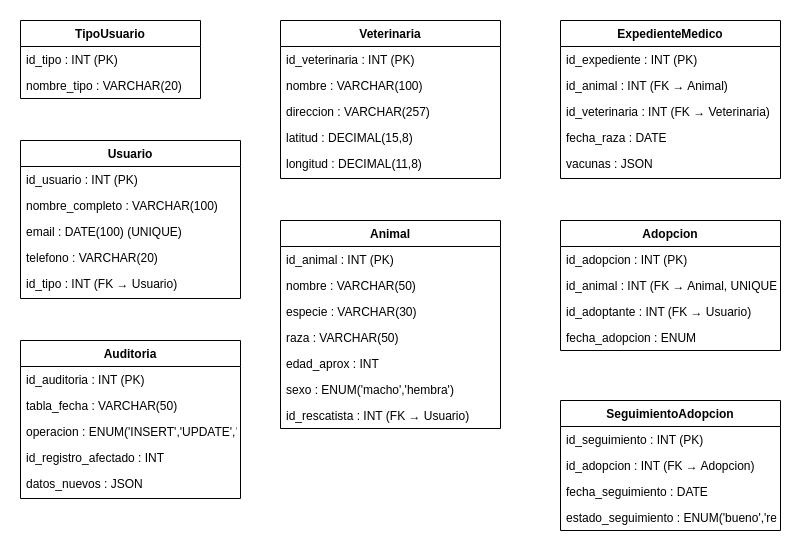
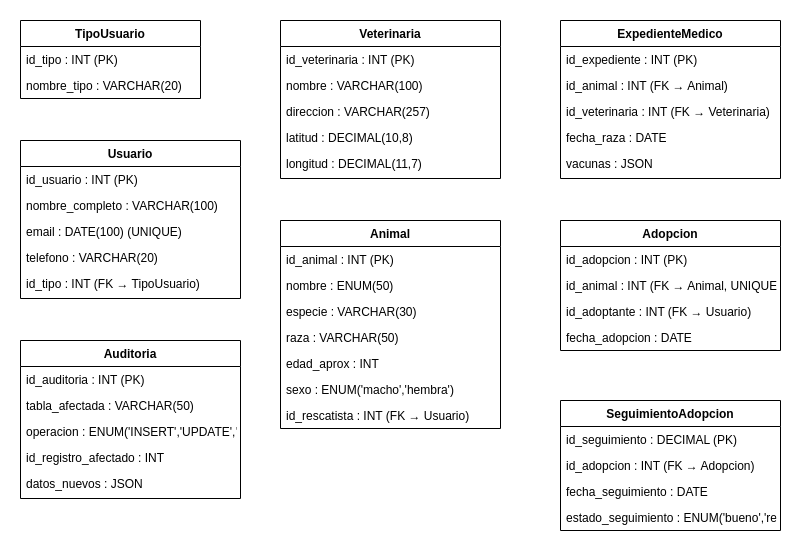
- <mxCell id="15" value="latitud : DECIMAL(15,8)" style="text;strokeColor=none;fillColor=none;align=left;verticalAlign=top;spacingLeft=4;spacingRight=4;overflow=hidden;rotatable=0;points=[[0,0.5],[1,0.5]];portConstraint=eastwest;" vertex="1" parent="11"><mxGeometry y="104" width="220" height="26" as="geometry" /></mxCell>
+ <mxCell id="15" value="latitud : DECIMAL(10,8)" style="text;strokeColor=none;fillColor=none;align=left;verticalAlign=top;spacingLeft=4;spacingRight=4;overflow=hidden;rotatable=0;points=[[0,0.5],[1,0.5]];portConstraint=eastwest;" vertex="1" parent="11"><mxGeometry y="104" width="220" height="26" as="geometry" /></mxCell>
- <mxCell id="16" value="longitud : DECIMAL(11,8)" style="text;strokeColor=none;fillColor=none;align=left;verticalAlign=top;spacingLeft=4;spacingRight=4;overflow=hidden;rotatable=0;points=[[0,0.5],[1,0.5]];portConstraint=eastwest;" vertex="1" parent="11"><mxGeometry y="130" width="220" height="28" as="geometry" /></mxCell>
+ <mxCell id="16" value="longitud : DECIMAL(11,7)" style="text;strokeColor=none;fillColor=none;align=left;verticalAlign=top;spacingLeft=4;spacingRight=4;overflow=hidden;rotatable=0;points=[[0,0.5],[1,0.5]];portConstraint=eastwest;" vertex="1" parent="11"><mxGeometry y="130" width="220" height="28" as="geometry" /></mxCell>
- <mxCell id="10" value="id_tipo : INT (FK → Usuario)" style="text;strokeColor=none;fillColor=none;align=left;verticalAlign=top;spacingLeft=4;spacingRight=4;overflow=hidden;rotatable=0;points=[[0,0.5],[1,0.5]];portConstraint=eastwest;" vertex="1" parent="5"><mxGeometry y="130" width="220" height="28" as="geometry" /></mxCell>
+ <mxCell id="10" value="id_tipo : INT (FK → TipoUsuario)" style="text;strokeColor=none;fillColor=none;align=left;verticalAlign=top;spacingLeft=4;spacingRight=4;overflow=hidden;rotatable=0;points=[[0,0.5],[1,0.5]];portConstraint=eastwest;" vertex="1" parent="5"><mxGeometry y="130" width="220" height="28" as="geometry" /></mxCell>
- <mxCell id="19" value="nombre : VARCHAR(50)" style="text;strokeColor=none;fillColor=none;align=left;verticalAlign=top;spacingLeft=4;spacingRight=4;overflow=hidden;rotatable=0;points=[[0,0.5],[1,0.5]];portConstraint=eastwest;" vertex="1" parent="17"><mxGeometry y="52" width="220" height="26" as="geometry" /></mxCell>
+ <mxCell id="19" value="nombre : ENUM(50)" style="text;strokeColor=none;fillColor=none;align=left;verticalAlign=top;spacingLeft=4;spacingRight=4;overflow=hidden;rotatable=0;points=[[0,0.5],[1,0.5]];portConstraint=eastwest;" vertex="1" parent="17"><mxGeometry y="52" width="220" height="26" as="geometry" /></mxCell>
- <mxCell id="35" value="fecha_adopcion : ENUM" style="text;strokeColor=none;fillColor=none;align=left;verticalAlign=top;spacingLeft=4;spacingRight=4;overflow=hidden;rotatable=0;points=[[0,0.5],[1,0.5]];portConstraint=eastwest;" vertex="1" parent="31"><mxGeometry y="104" width="220" height="26" as="geometry" /></mxCell>
+ <mxCell id="35" value="fecha_adopcion : DATE" style="text;strokeColor=none;fillColor=none;align=left;verticalAlign=top;spacingLeft=4;spacingRight=4;overflow=hidden;rotatable=0;points=[[0,0.5],[1,0.5]];portConstraint=eastwest;" vertex="1" parent="31"><mxGeometry y="104" width="220" height="26" as="geometry" /></mxCell>
- <mxCell id="43" value="tabla_fecha : VARCHAR(50)" style="text;strokeColor=none;fillColor=none;align=left;verticalAlign=top;spacingLeft=4;spacingRight=4;overflow=hidden;rotatable=0;points=[[0,0.5],[1,0.5]];portConstraint=eastwest;" vertex="1" parent="41"><mxGeometry y="52" width="220" height="26" as="geometry" /></mxCell>
+ <mxCell id="43" value="tabla_afectada : VARCHAR(50)" style="text;strokeColor=none;fillColor=none;align=left;verticalAlign=top;spacingLeft=4;spacingRight=4;overflow=hidden;rotatable=0;points=[[0,0.5],[1,0.5]];portConstraint=eastwest;" vertex="1" parent="41"><mxGeometry y="52" width="220" height="26" as="geometry" /></mxCell>
- <mxCell id="37" value="id_seguimiento : INT (PK)" style="text;strokeColor=none;fillColor=none;align=left;verticalAlign=top;spacingLeft=4;spacingRight=4;overflow=hidden;rotatable=0;points=[[0,0.5],[1,0.5]];portConstraint=eastwest;" vertex="1" parent="36"><mxGeometry y="26" width="220" height="26" as="geometry" /></mxCell>
+ <mxCell id="37" value="id_seguimiento : DECIMAL (PK)" style="text;strokeColor=none;fillColor=none;align=left;verticalAlign=top;spacingLeft=4;spacingRight=4;overflow=hidden;rotatable=0;points=[[0,0.5],[1,0.5]];portConstraint=eastwest;" vertex="1" parent="36"><mxGeometry y="26" width="220" height="26" as="geometry" /></mxCell>
